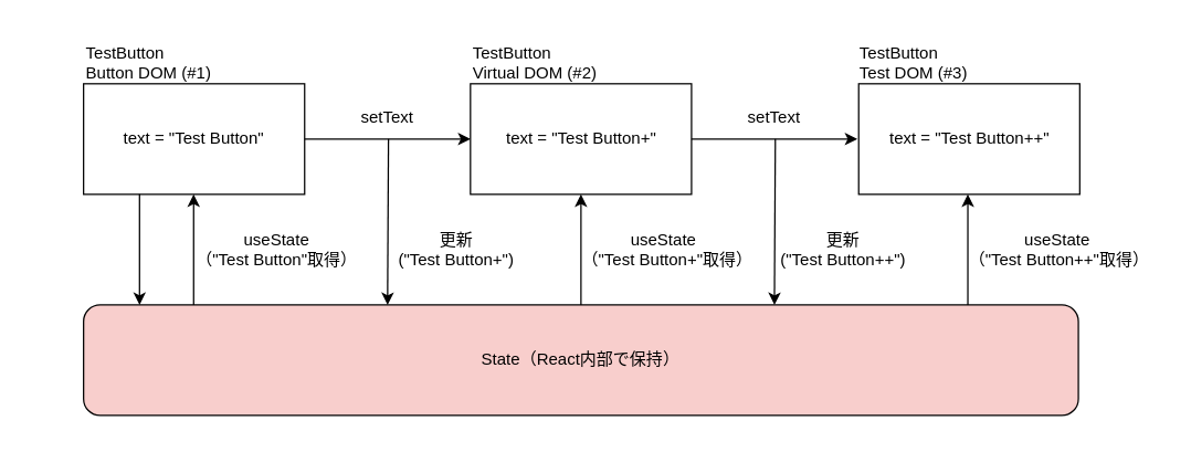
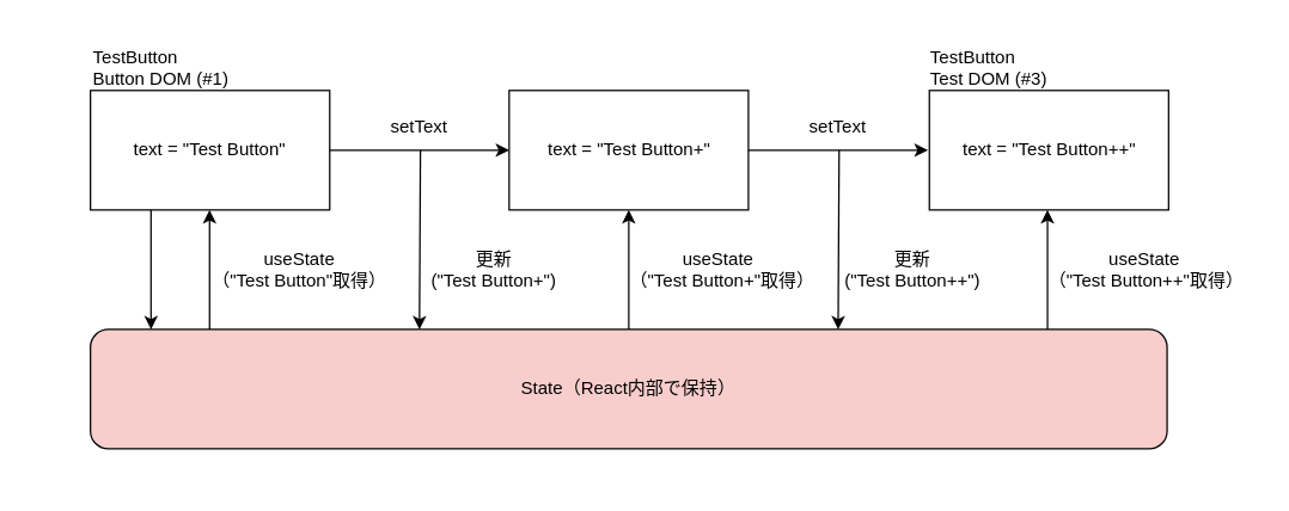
- <mxCell id="13" value="TestButton&lt;div&gt;Virtual DOM (#2)&lt;/div&gt;" style="text;html=1;align=left;verticalAlign=middle;whiteSpace=wrap;rounded=0;backgroundOutline=0;labelBackgroundColor=none;" vertex="1" parent="1"><mxGeometry x="340" y="30" width="120" height="30" as="geometry" /></mxCell>
